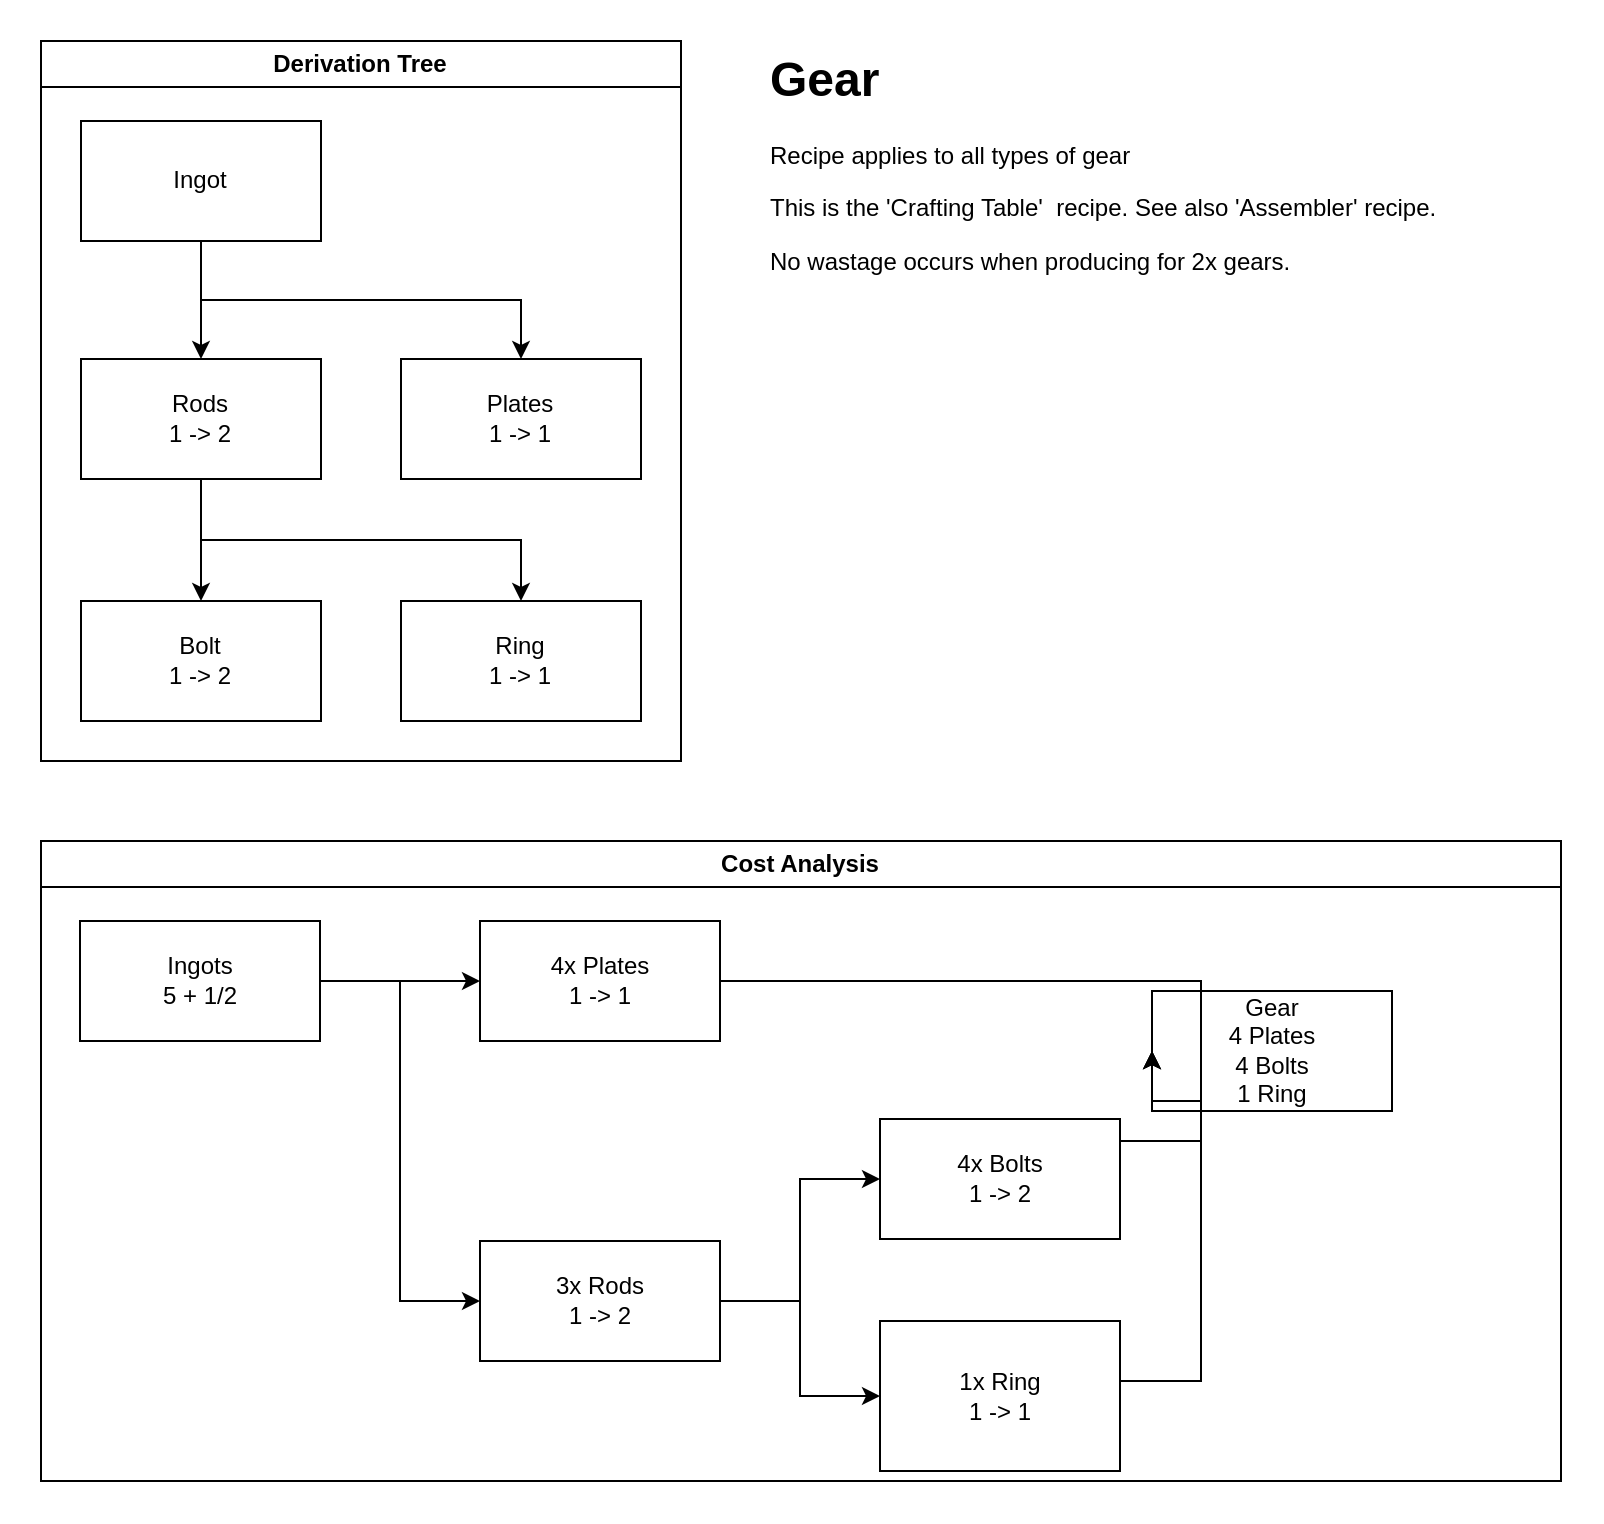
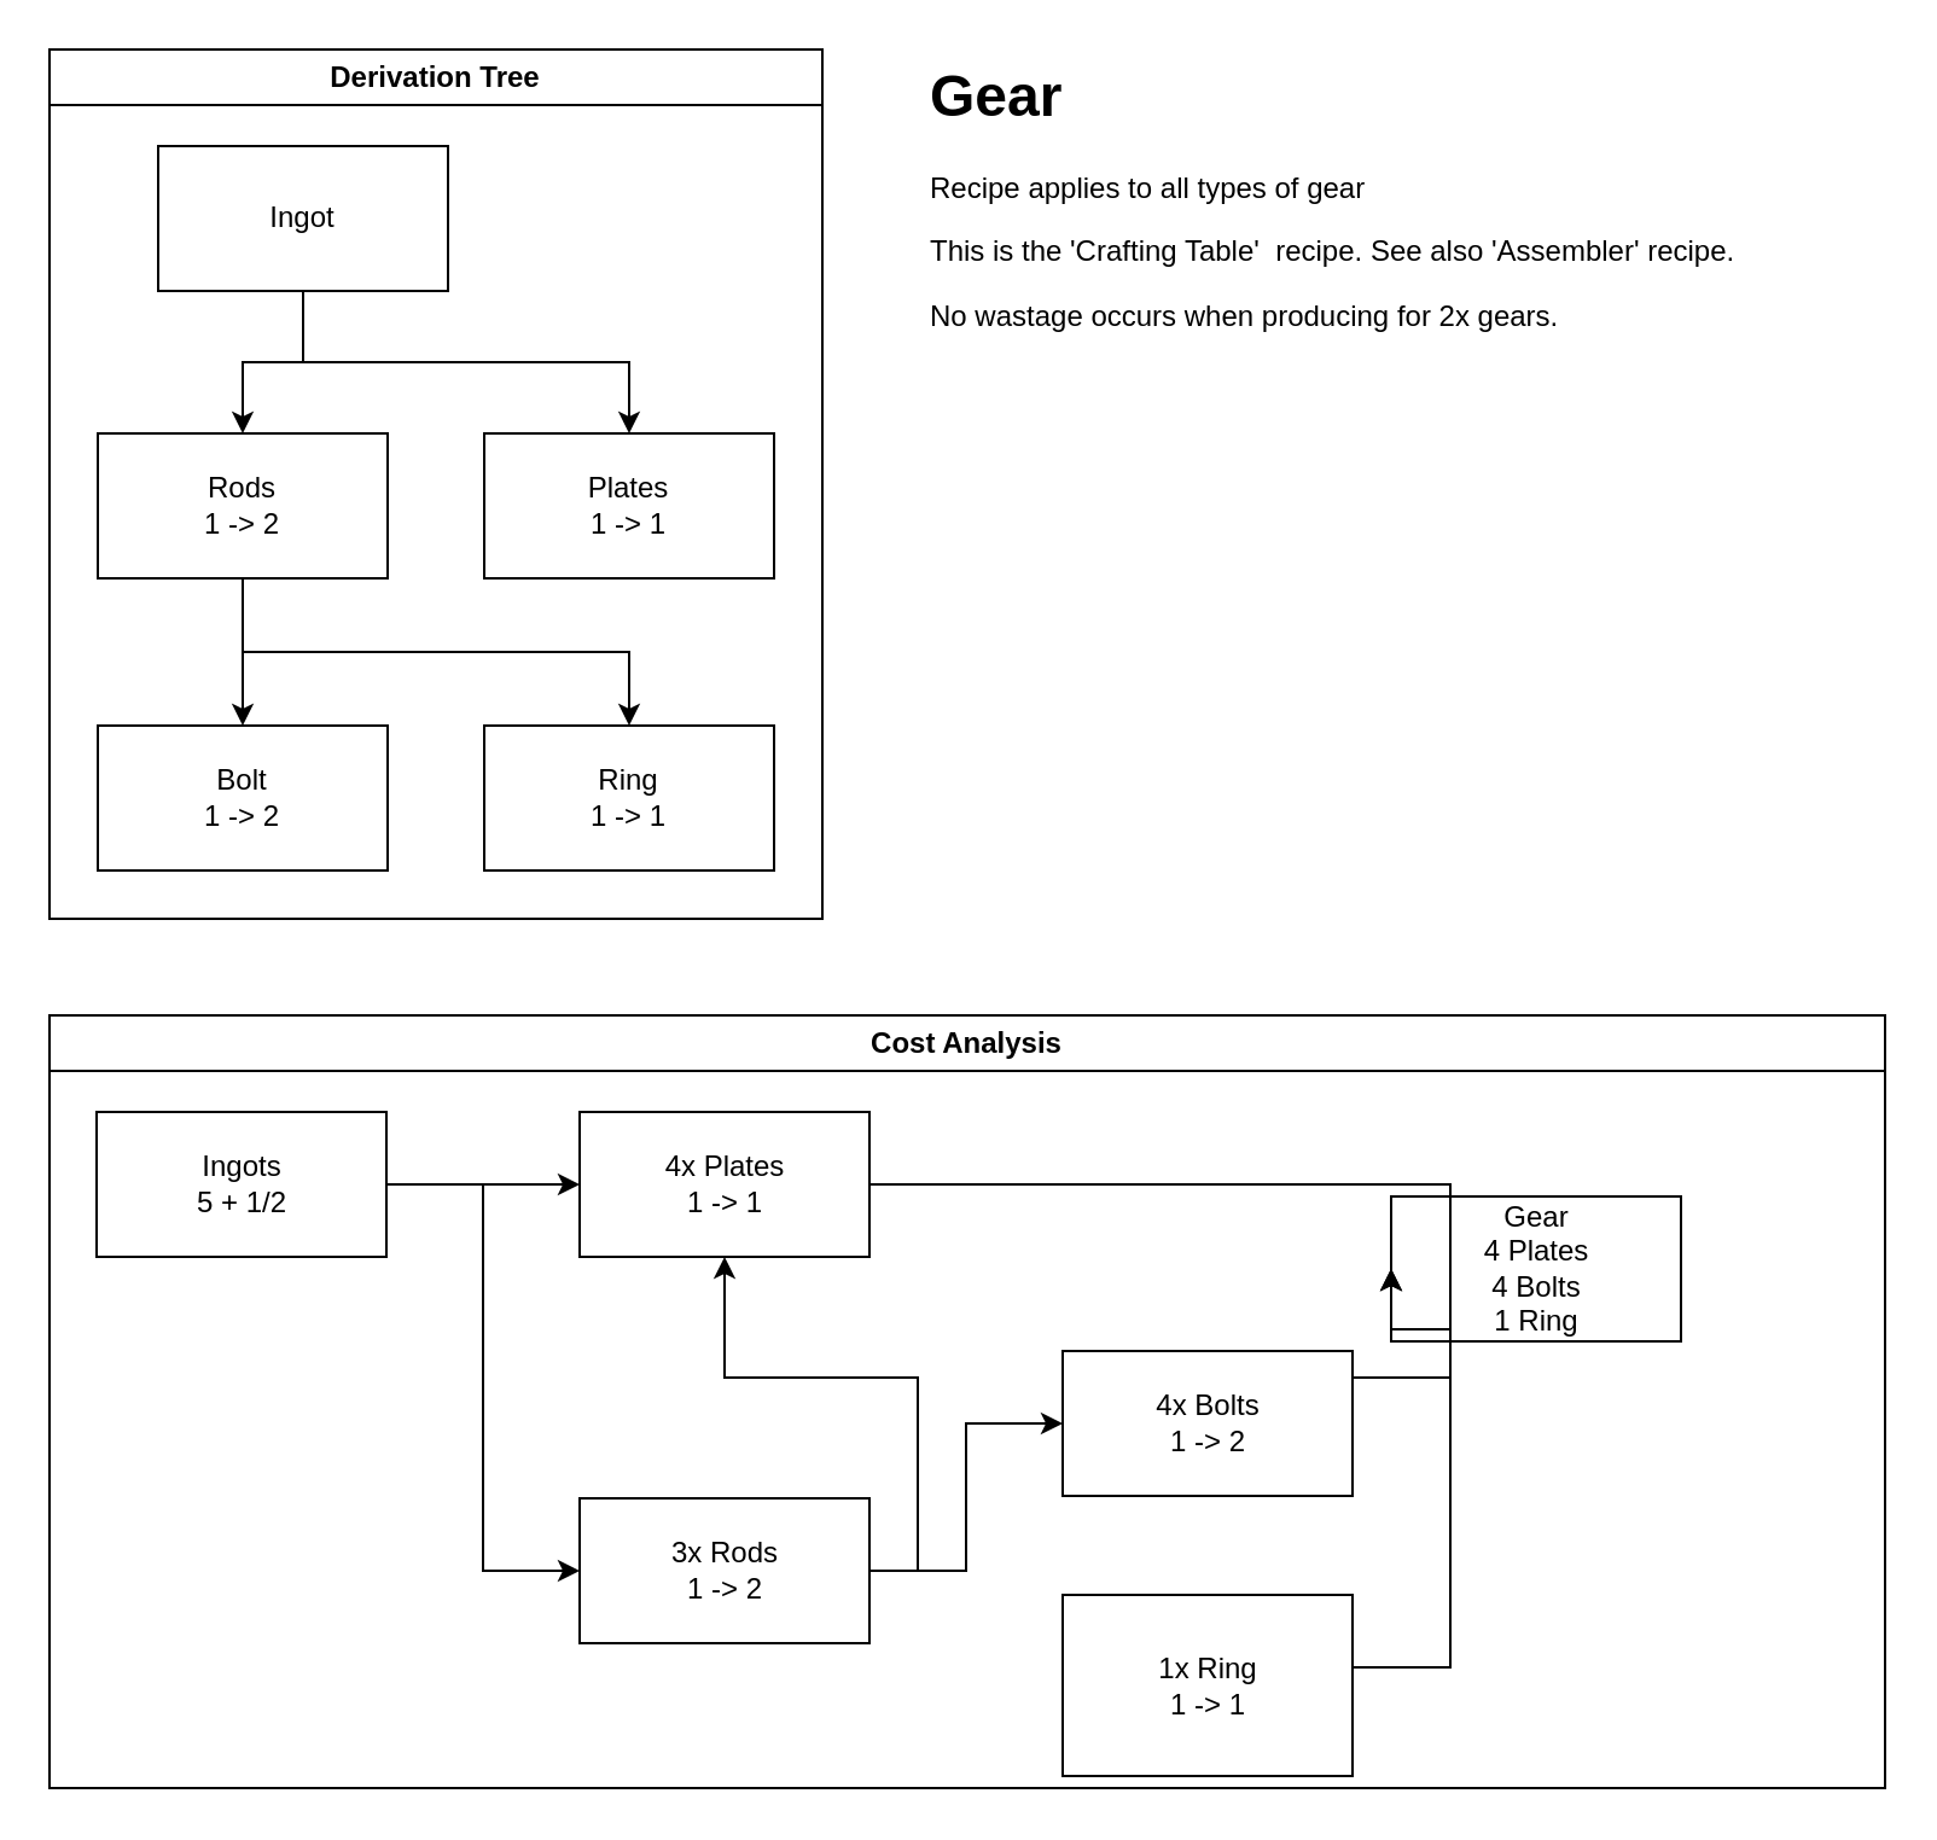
- <mxCell id="3" value="Ingot" style="rounded=0;whiteSpace=wrap;html=1;" vertex="1" parent="2"><mxGeometry x="20" y="40" width="120" height="60" as="geometry" /></mxCell>
+ <mxCell id="3" value="Ingot" style="rounded=0;whiteSpace=wrap;html=1;" vertex="1" parent="2"><mxGeometry x="45" y="40" width="120" height="60" as="geometry" /></mxCell>
- <mxCell id="23" style="edgeStyle=orthogonalEdgeStyle;rounded=0;orthogonalLoop=1;jettySize=auto;html=1;exitX=1;exitY=0.5;exitDx=0;exitDy=0;entryX=0;entryY=0.5;entryDx=0;entryDy=0;" edge="1" parent="12" source="24" target="21"><mxGeometry relative="1" as="geometry" /></mxCell>
+ <mxCell id="23" style="edgeStyle=orthogonalEdgeStyle;rounded=0;orthogonalLoop=1;jettySize=auto;html=1;exitX=1;exitY=0.5;exitDx=0;exitDy=0;" edge="1" parent="12" source="24" target="15"><mxGeometry relative="1" as="geometry" /></mxCell>
